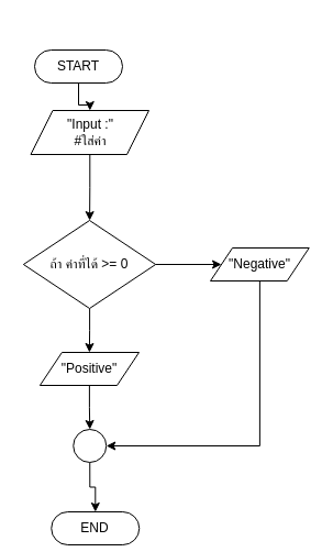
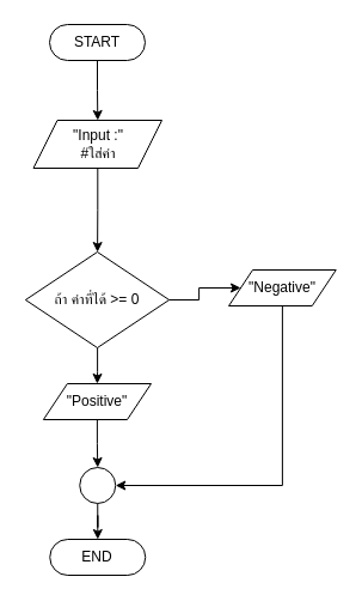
- <mxCell id="3" value="START" style="rounded=1;whiteSpace=wrap;html=1;arcSize=50;" vertex="1" parent="1"><mxGeometry x="31" y="45" width="80" height="30" as="geometry" /></mxCell>
+ <mxCell id="3" value="START" style="rounded=1;whiteSpace=wrap;html=1;arcSize=50;" vertex="1" parent="1"><mxGeometry x="41" y="20" width="80" height="30" as="geometry" /></mxCell>
- <mxCell id="9" value="ถ้า ค่าที่ได้ &amp;gt;= 0" style="rhombus;whiteSpace=wrap;html=1;" vertex="1" parent="1"><mxGeometry x="20.88" y="200" width="120.25" height="80" as="geometry" /></mxCell>
+ <mxCell id="9" value="ถ้า ค่าที่ได้ &amp;gt;= 0" style="rhombus;whiteSpace=wrap;html=1;" vertex="1" parent="1"><mxGeometry x="20.88" y="210" width="120.25" height="80" as="geometry" /></mxCell>
- <mxCell id="4" value="END" style="rounded=1;whiteSpace=wrap;html=1;arcSize=50;" vertex="1" parent="1"><mxGeometry x="46.25" y="465" width="80" height="30" as="geometry" /></mxCell>
+ <mxCell id="4" value="END" style="rounded=1;whiteSpace=wrap;html=1;arcSize=50;" vertex="1" parent="1"><mxGeometry x="41.25" y="450" width="80" height="30" as="geometry" /></mxCell>
